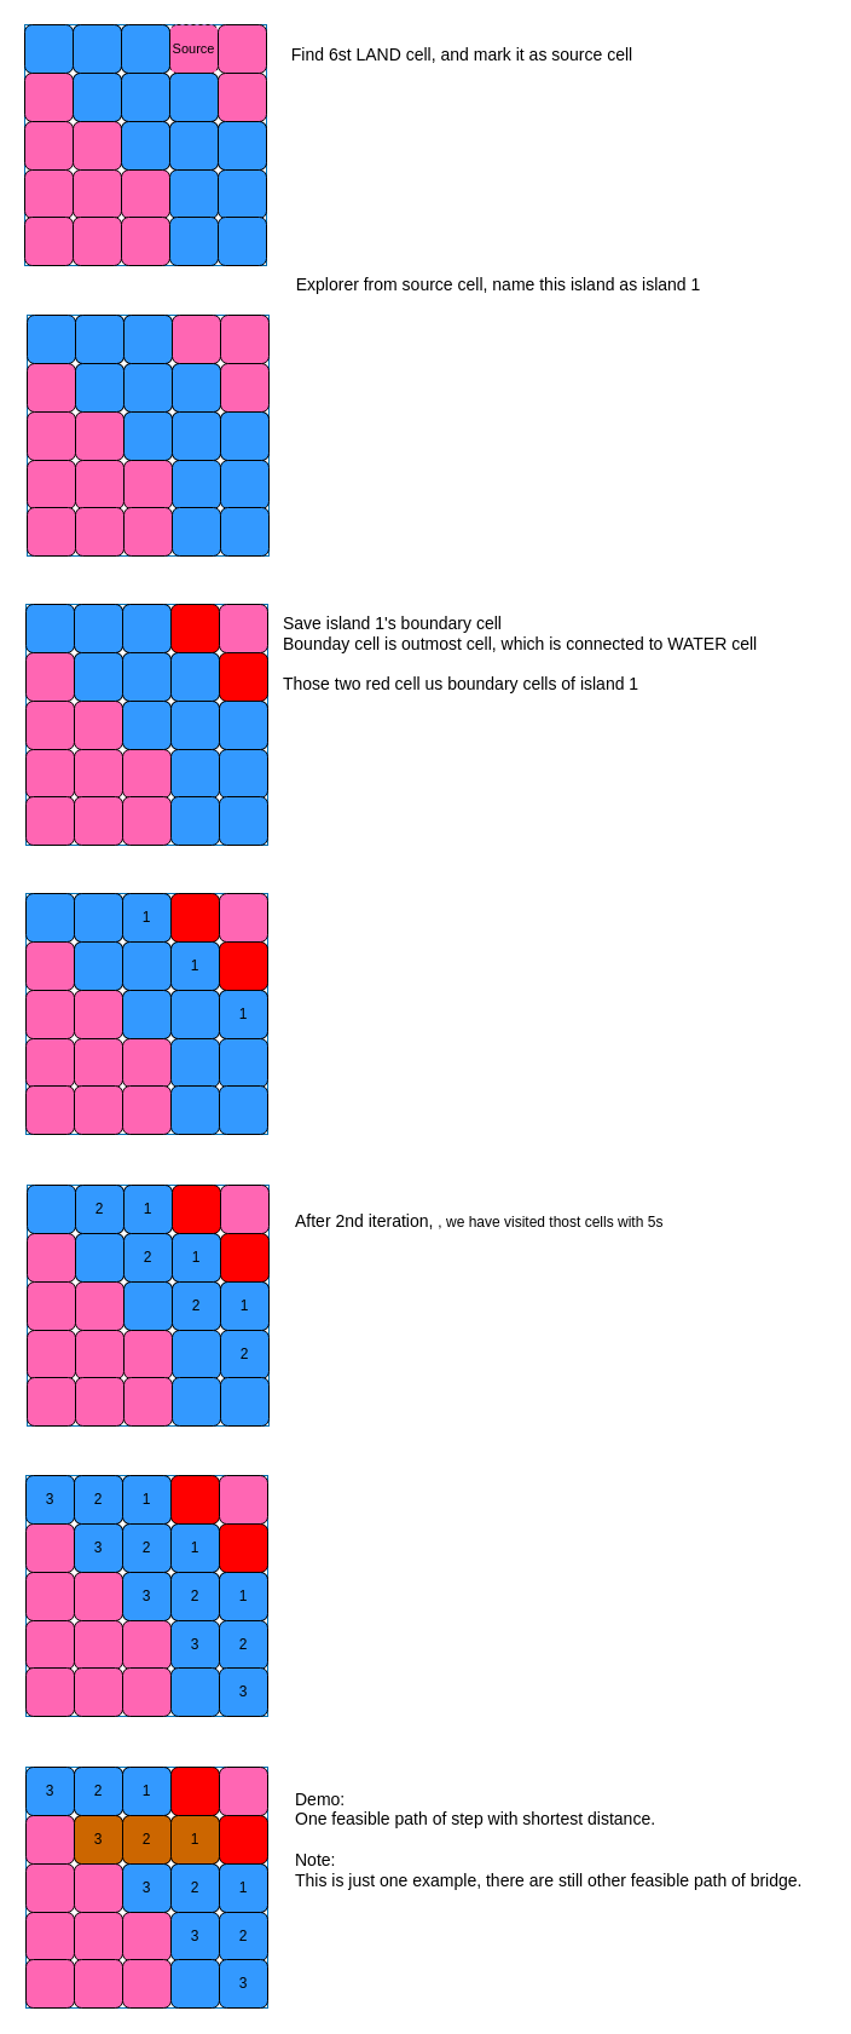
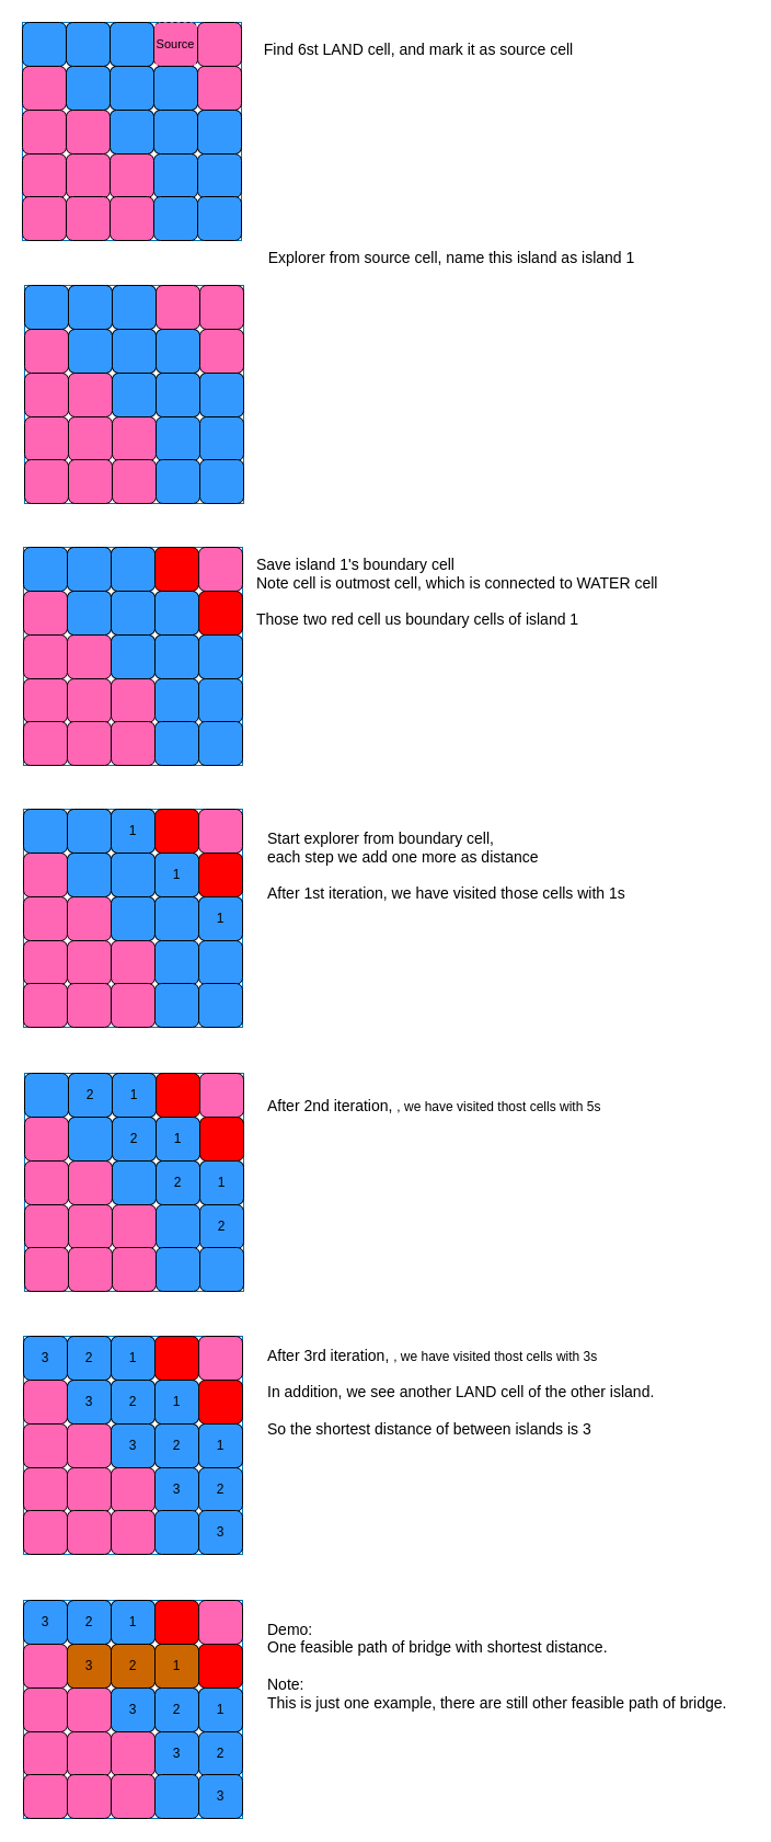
- <mxCell id="208" value="&lt;font style=&quot;font-size: 14px;&quot; color=&quot;#000000&quot;&gt;Save island 1's boundary cell&lt;br&gt;Bounday cell is outmost cell, which is connected to WATER cell&lt;br&gt;&lt;br&gt;Those two red cell us boundary cells of island 1&lt;br&gt;&lt;/font&gt;" style="text;html=1;strokeColor=none;fillColor=none;align=left;verticalAlign=middle;whiteSpace=wrap;rounded=0;" vertex="1" parent="1"><mxGeometry x="232" y="510" width="420" height="60" as="geometry" /></mxCell>
+ <mxCell id="208" value="&lt;font style=&quot;font-size: 14px;&quot; color=&quot;#000000&quot;&gt;Save island 1's boundary cell&lt;br&gt;Note cell is outmost cell, which is connected to WATER cell&lt;br&gt;&lt;br&gt;Those two red cell us boundary cells of island 1&lt;br&gt;&lt;/font&gt;" style="text;html=1;strokeColor=none;fillColor=none;align=left;verticalAlign=middle;whiteSpace=wrap;rounded=0;" vertex="1" parent="1"><mxGeometry x="232" y="510" width="420" height="60" as="geometry" /></mxCell>
+ <mxCell id="210" value="&lt;font style=&quot;font-size: 14px;&quot; color=&quot;#000000&quot;&gt;Start explorer from boundary cell, &lt;br&gt;each step we add one more as distance&lt;br&gt;&lt;br&gt;After 1st iteration, we have visited those cells with 1s&lt;br&gt;&lt;/font&gt;" style="text;html=1;strokeColor=none;fillColor=none;align=left;verticalAlign=middle;whiteSpace=wrap;rounded=0;" vertex="1" parent="1"><mxGeometry x="242" y="760" width="420" height="60" as="geometry" /></mxCell>
+ <mxCell id="211" value="&lt;font style=&quot;font-size: 14px;&quot; color=&quot;#000000&quot;&gt;After 3rd iteration,&amp;nbsp;&lt;/font&gt;&lt;font color=&quot;#000000&quot;&gt;, we have visited thost cells with 3s&lt;br&gt;&lt;/font&gt;&lt;font style=&quot;font-size: 14px;&quot; color=&quot;#000000&quot;&gt;&lt;br&gt;In addition, we see another LAND cell of the other island.&lt;br&gt;&lt;br&gt;So the shortest distance of between islands is 3&lt;br&gt;&lt;/font&gt;" style="text;html=1;strokeColor=none;fillColor=none;align=left;verticalAlign=middle;whiteSpace=wrap;rounded=0;" vertex="1" parent="1"><mxGeometry x="242" y="1230" width="420" height="80" as="geometry" /></mxCell>
- <mxCell id="246" value="&lt;font style=&quot;font-size: 14px;&quot; color=&quot;#000000&quot;&gt;Demo: &lt;br&gt;One feasible path of step with shortest distance.&lt;br&gt;&lt;br&gt;Note:&lt;br&gt;This is just one example, there are still other feasible path of bridge.&lt;br&gt;&lt;/font&gt;" style="text;html=1;strokeColor=none;fillColor=none;align=left;verticalAlign=middle;whiteSpace=wrap;rounded=0;" vertex="1" parent="1"><mxGeometry x="242" y="1480" width="440" height="80" as="geometry" /></mxCell>
+ <mxCell id="246" value="&lt;font style=&quot;font-size: 14px;&quot; color=&quot;#000000&quot;&gt;Demo: &lt;br&gt;One feasible path of bridge with shortest distance.&lt;br&gt;&lt;br&gt;Note:&lt;br&gt;This is just one example, there are still other feasible path of bridge.&lt;br&gt;&lt;/font&gt;" style="text;html=1;strokeColor=none;fillColor=none;align=left;verticalAlign=middle;whiteSpace=wrap;rounded=0;" vertex="1" parent="1"><mxGeometry x="242" y="1480" width="440" height="80" as="geometry" /></mxCell>
